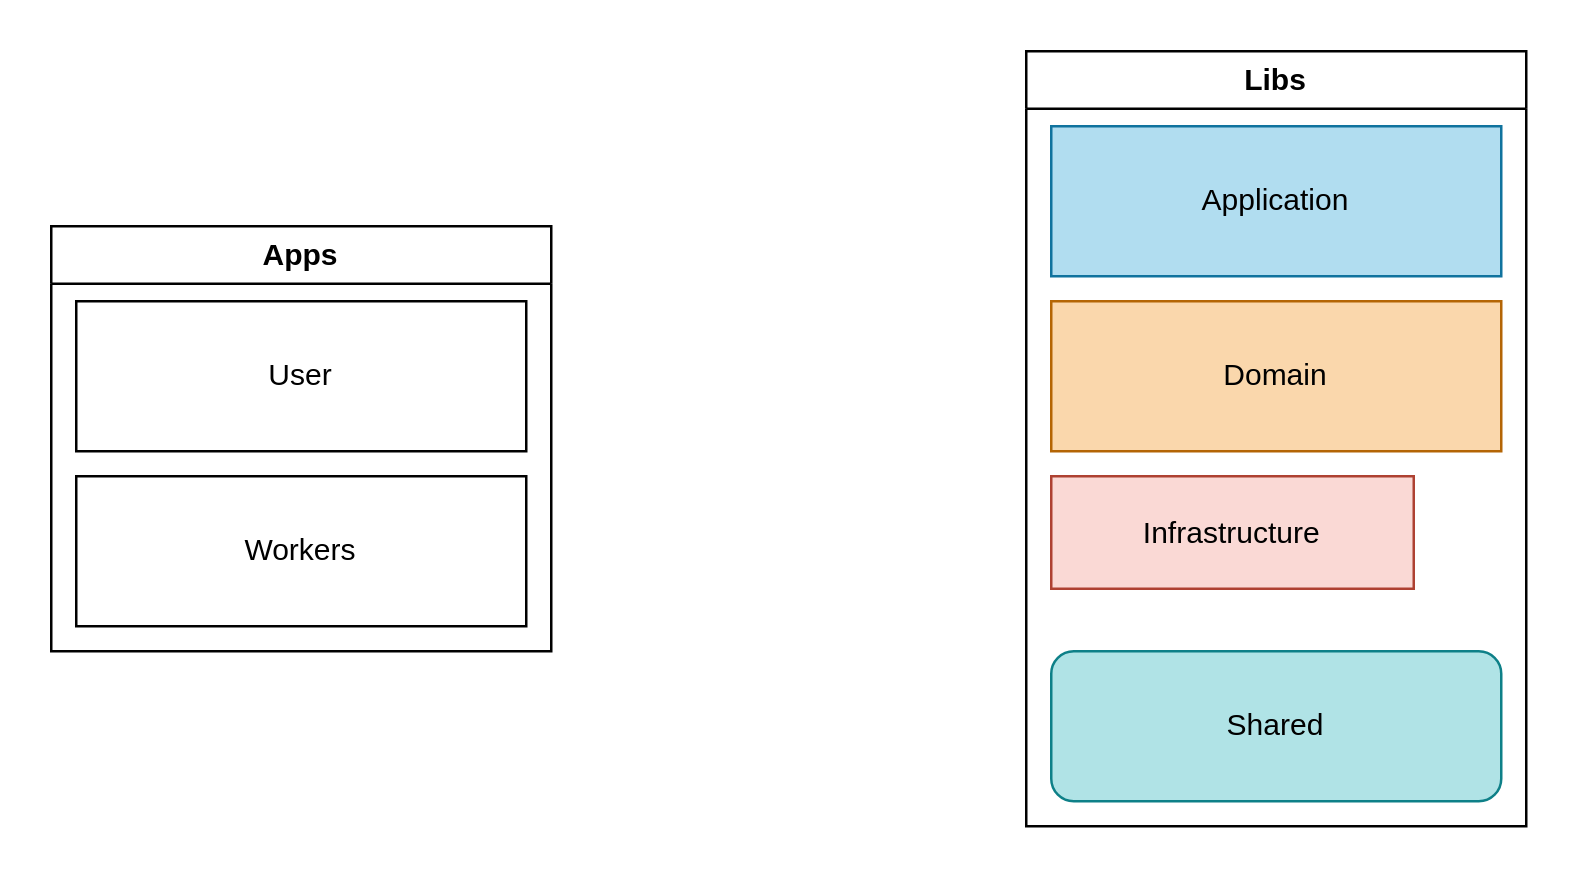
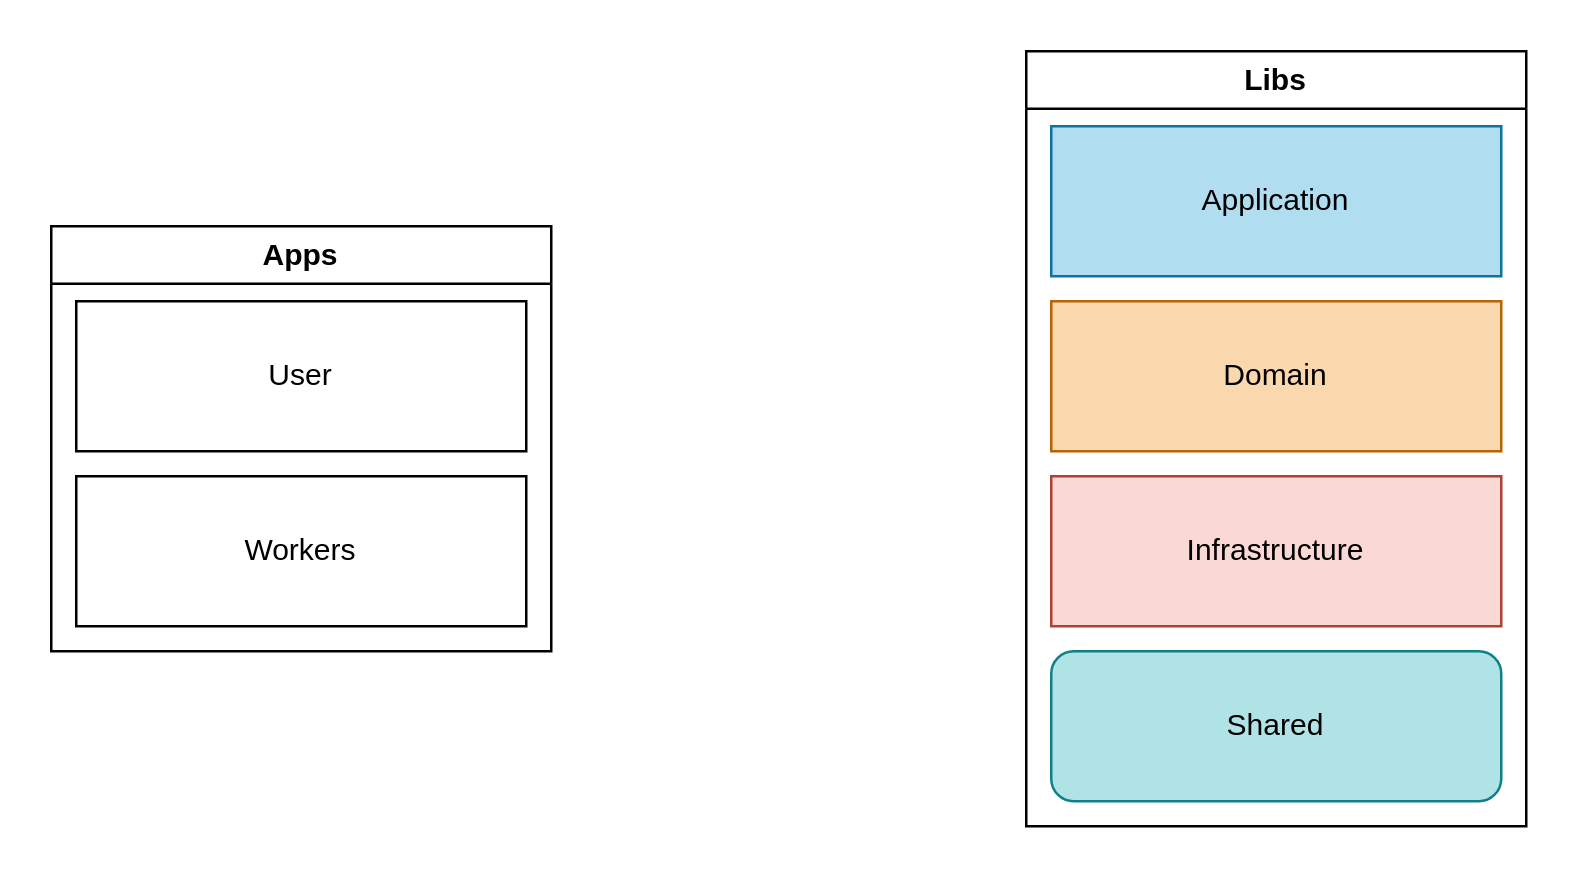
- <mxCell id="8" value="Infrastructure" style="whiteSpace=wrap;html=1;fillColor=#fad9d5;strokeColor=#ae4132;" vertex="1" parent="5"><mxGeometry x="10" y="170" width="145" height="45" as="geometry" /></mxCell>
+ <mxCell id="8" value="Infrastructure" style="whiteSpace=wrap;html=1;fillColor=#fad9d5;strokeColor=#ae4132;" vertex="1" parent="5"><mxGeometry x="10" y="170" width="180" height="60" as="geometry" /></mxCell>
